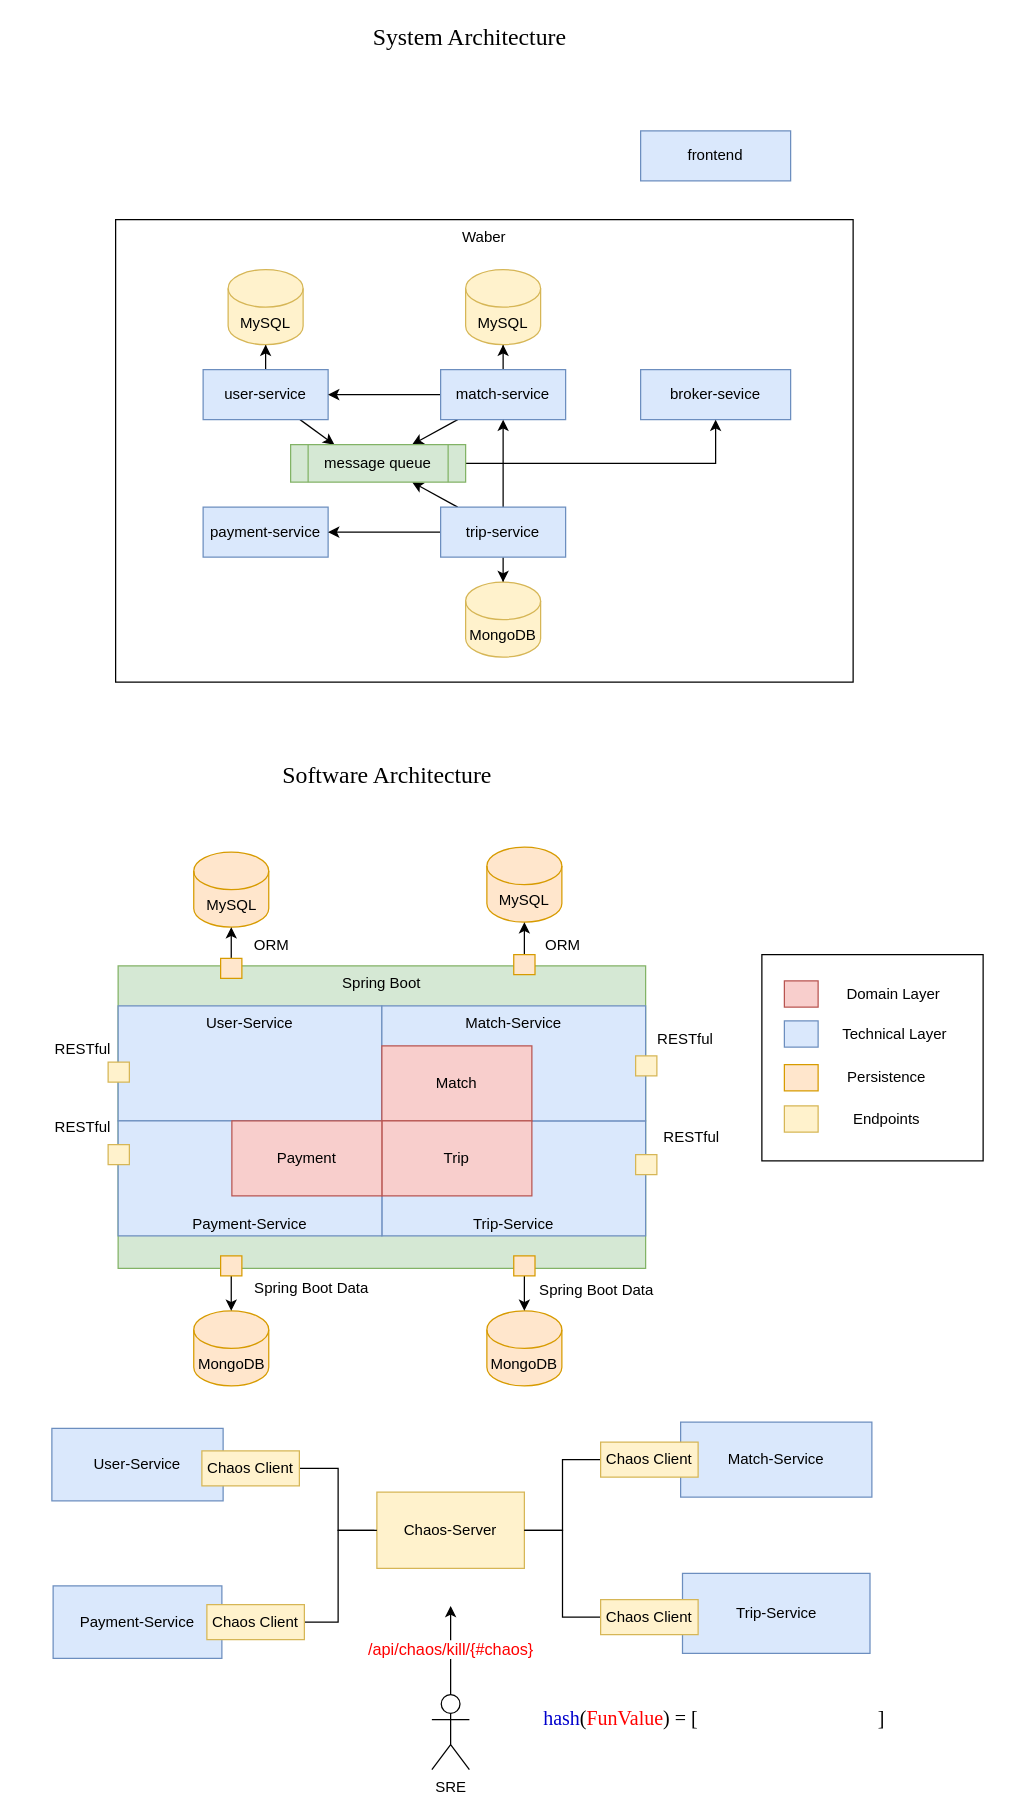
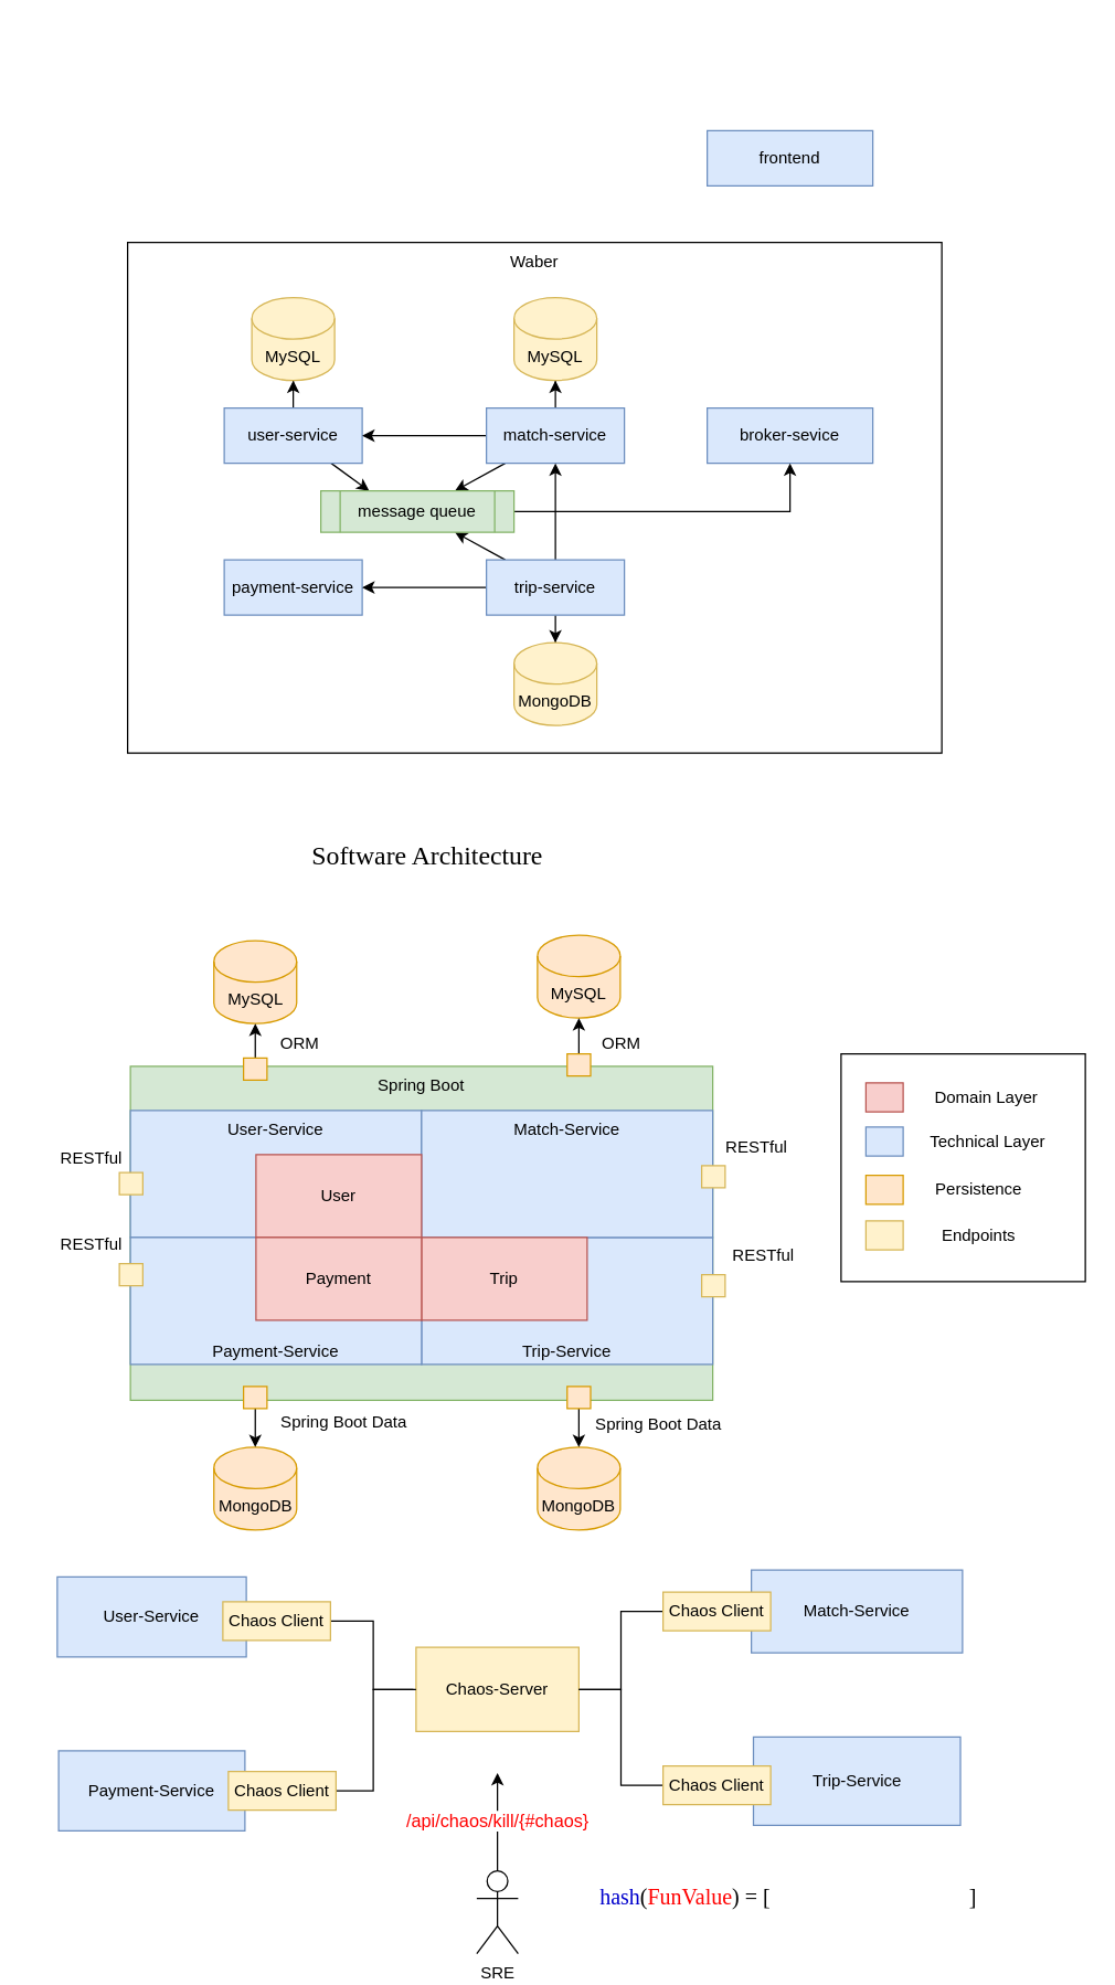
- <mxCell id="94" value="System Architecture" style="text;html=1;strokeColor=none;fillColor=none;align=center;verticalAlign=middle;whiteSpace=wrap;rounded=0;fontFamily=Times New Roman;fontSize=19;" vertex="1" parent="1"><mxGeometry x="242" y="20" width="267" height="20" as="geometry" /></mxCell>
- <mxCell id="27" value="frontend" style="whiteSpace=wrap;html=1;fillColor=#dae8fc;strokeColor=#6c8ebf;" parent="1" vertex="1"><mxGeometry x="512" y="104" width="120" height="40" as="geometry" /></mxCell>
+ <mxCell id="27" value="frontend" style="whiteSpace=wrap;html=1;fillColor=#dae8fc;strokeColor=#6c8ebf;" parent="1" vertex="1"><mxGeometry x="512" y="94" width="120" height="40" as="geometry" /></mxCell>
+ <mxCell id="28" value="User" style="rounded=0;whiteSpace=wrap;html=1;fillColor=#f8cecc;strokeColor=#b85450;" vertex="1" parent="1"><mxGeometry x="185" y="836" width="120" height="60" as="geometry" /></mxCell>
- <mxCell id="29" value="Match" style="rounded=0;whiteSpace=wrap;html=1;fillColor=#f8cecc;strokeColor=#b85450;" vertex="1" parent="1"><mxGeometry x="305" y="836" width="120" height="60" as="geometry" /></mxCell>
